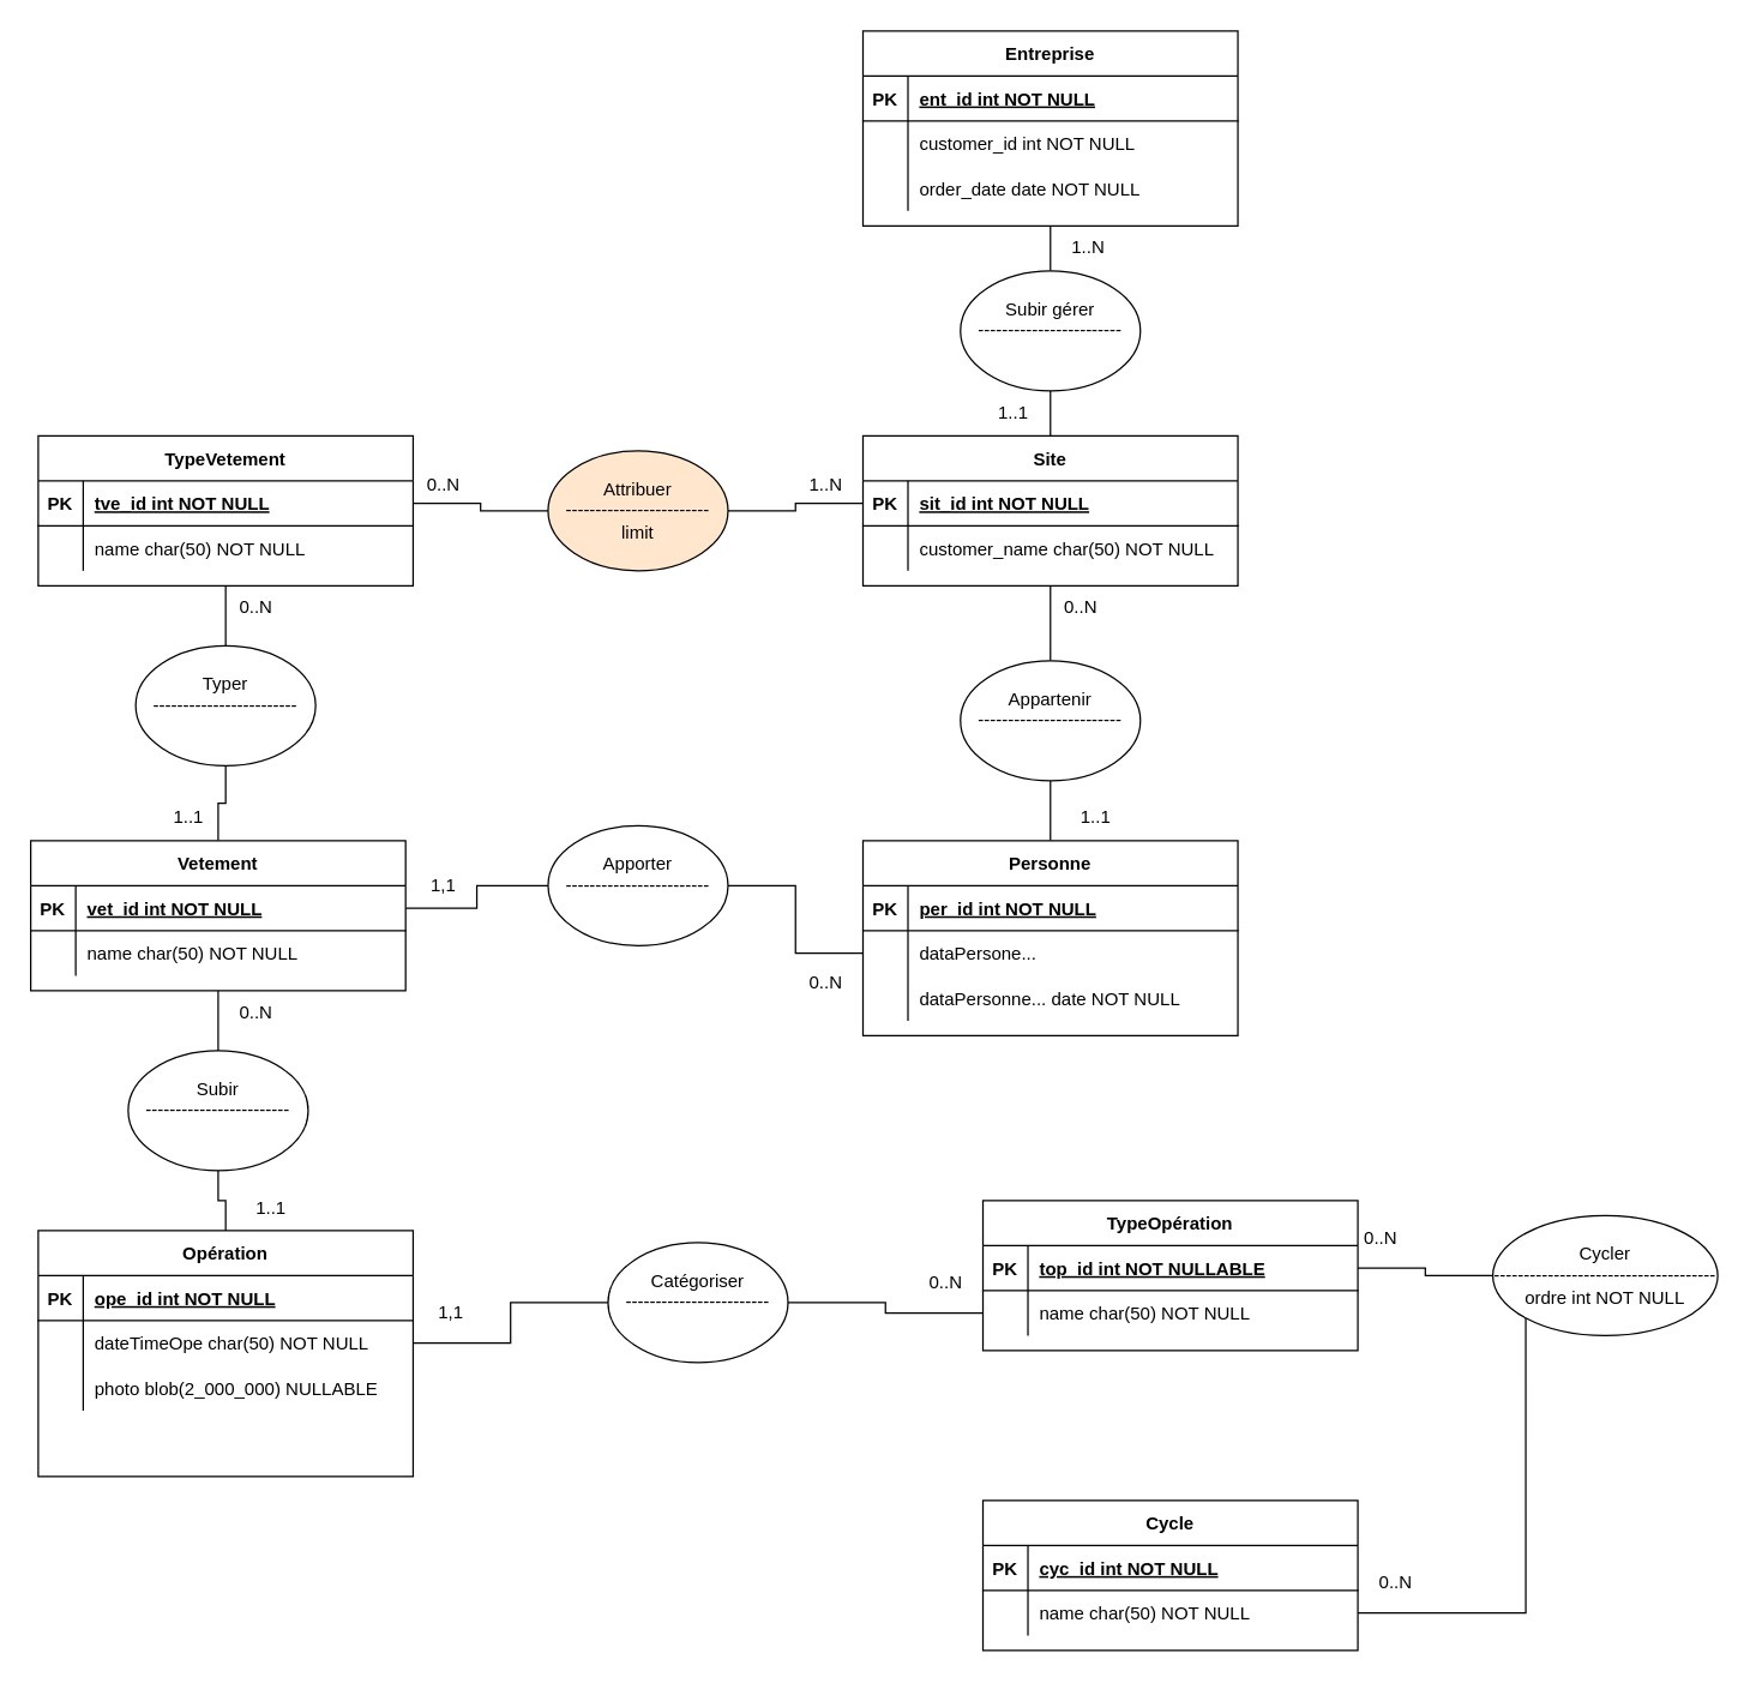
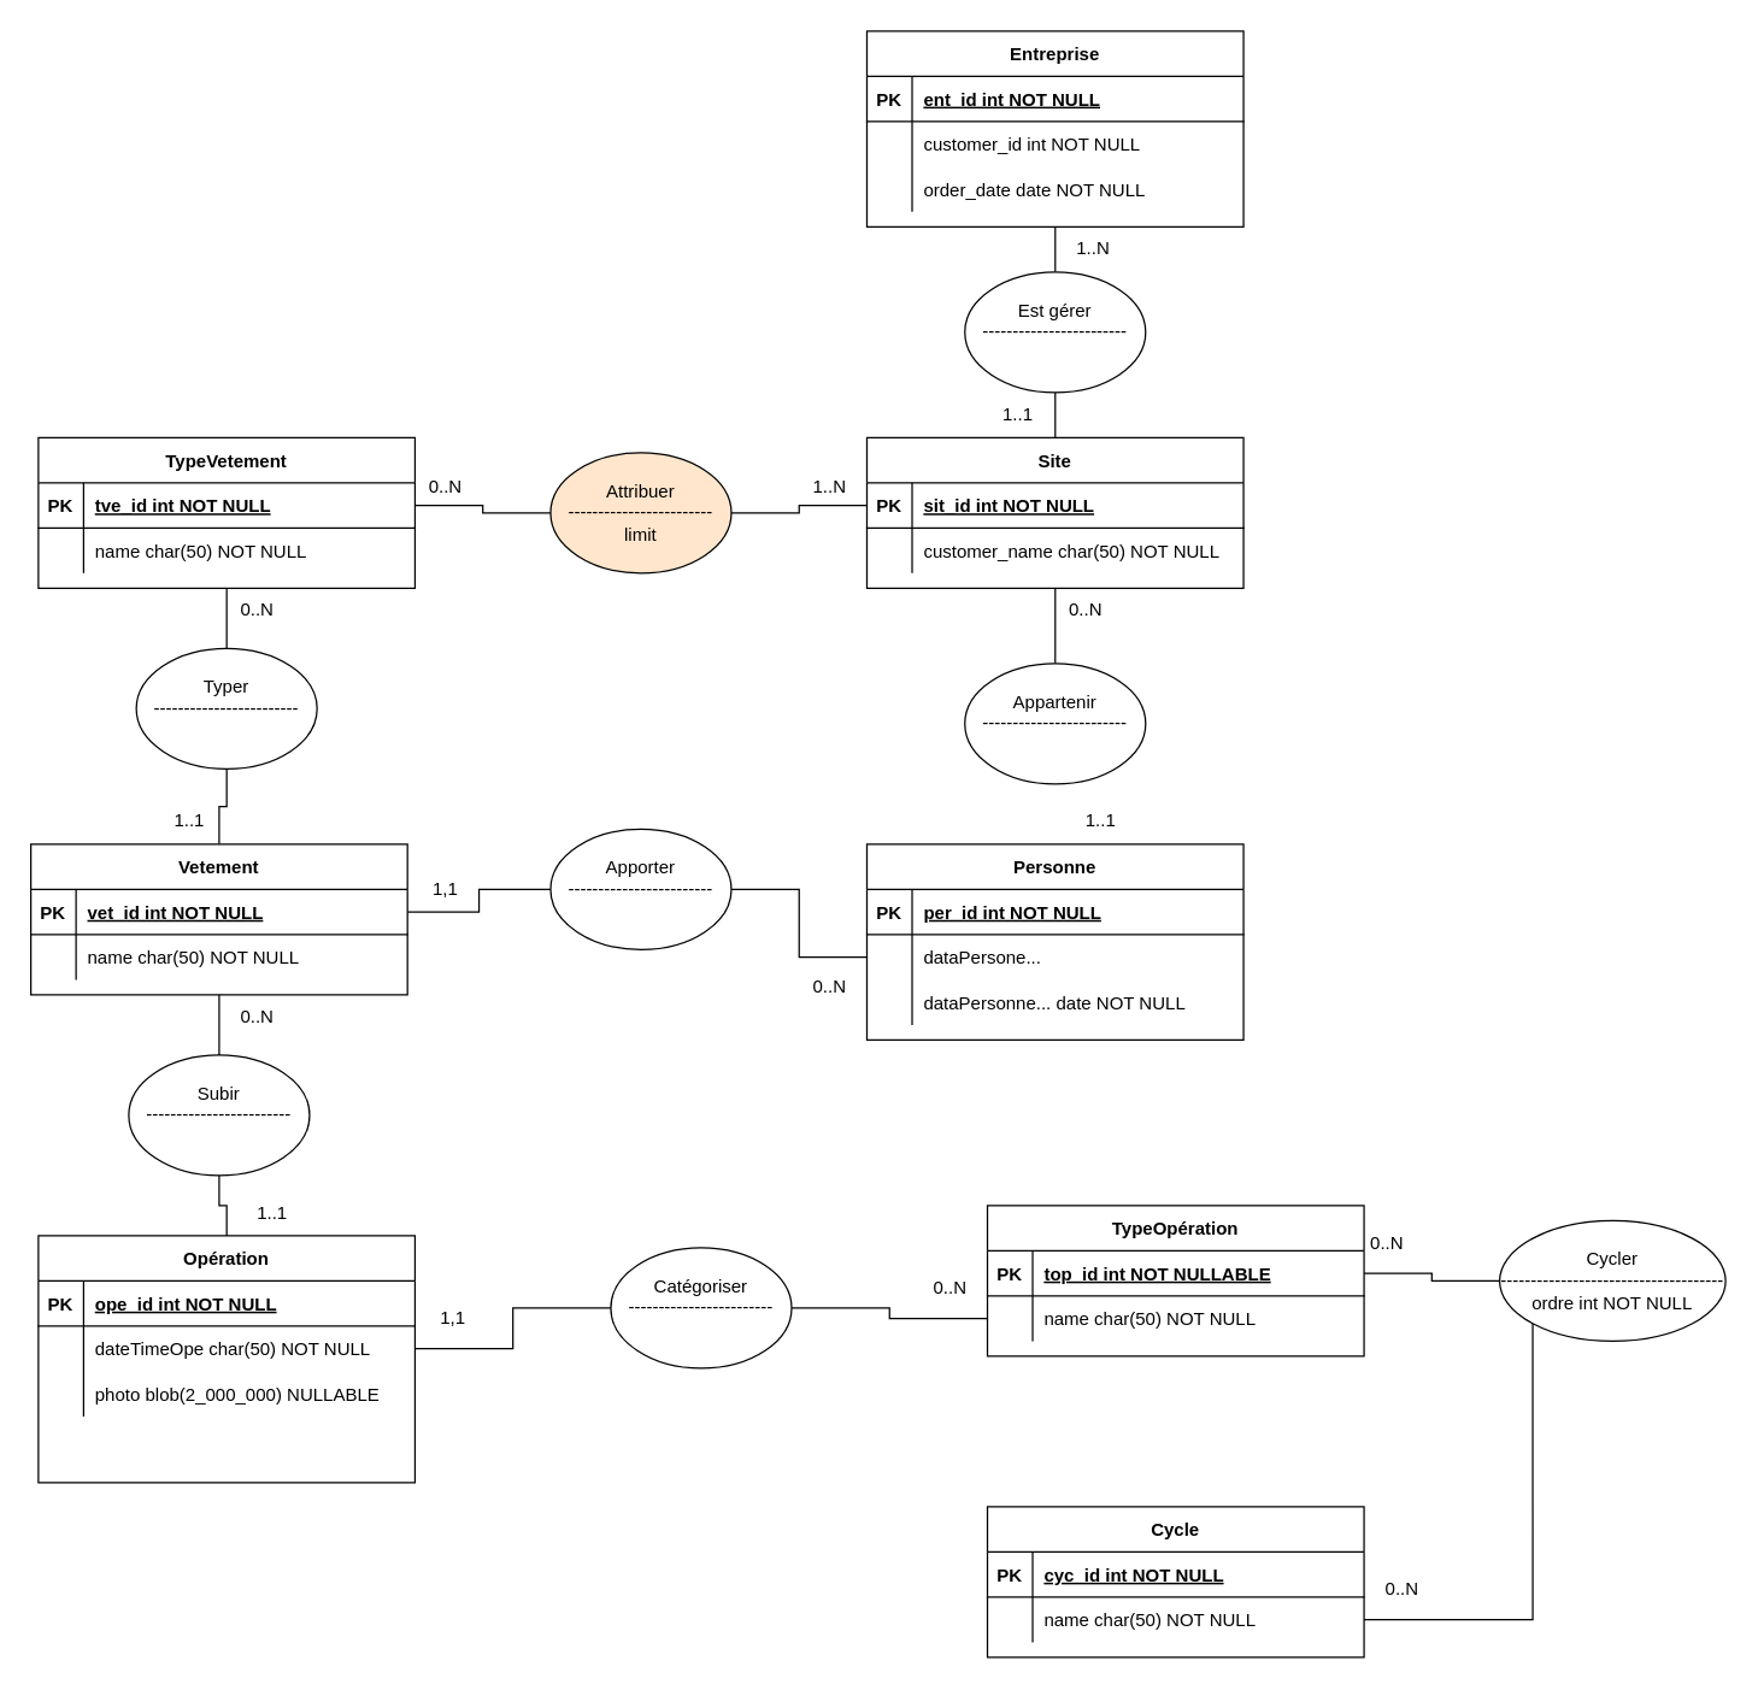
- <mxCell id="56" value="Subir gérer&lt;br&gt;------------------------&lt;div&gt;&lt;br&gt;&lt;/div&gt;" style="ellipse;whiteSpace=wrap;html=1;" vertex="1" parent="1"><mxGeometry x="640" y="180" width="120" height="80" as="geometry" /></mxCell>
+ <mxCell id="56" value="Est gérer&lt;br&gt;------------------------&lt;div&gt;&lt;br&gt;&lt;/div&gt;" style="ellipse;whiteSpace=wrap;html=1;" vertex="1" parent="1"><mxGeometry x="640" y="180" width="120" height="80" as="geometry" /></mxCell>
- <mxCell id="23" style="edgeStyle=orthogonalEdgeStyle;rounded=0;orthogonalLoop=1;jettySize=auto;html=1;exitX=0.5;exitY=0;exitDx=0;exitDy=0;entryX=0.5;entryY=1;entryDx=0;entryDy=0;endArrow=none;endFill=0;" edge="1" parent="1" source="24" target="43"><mxGeometry relative="1" as="geometry" /></mxCell>
